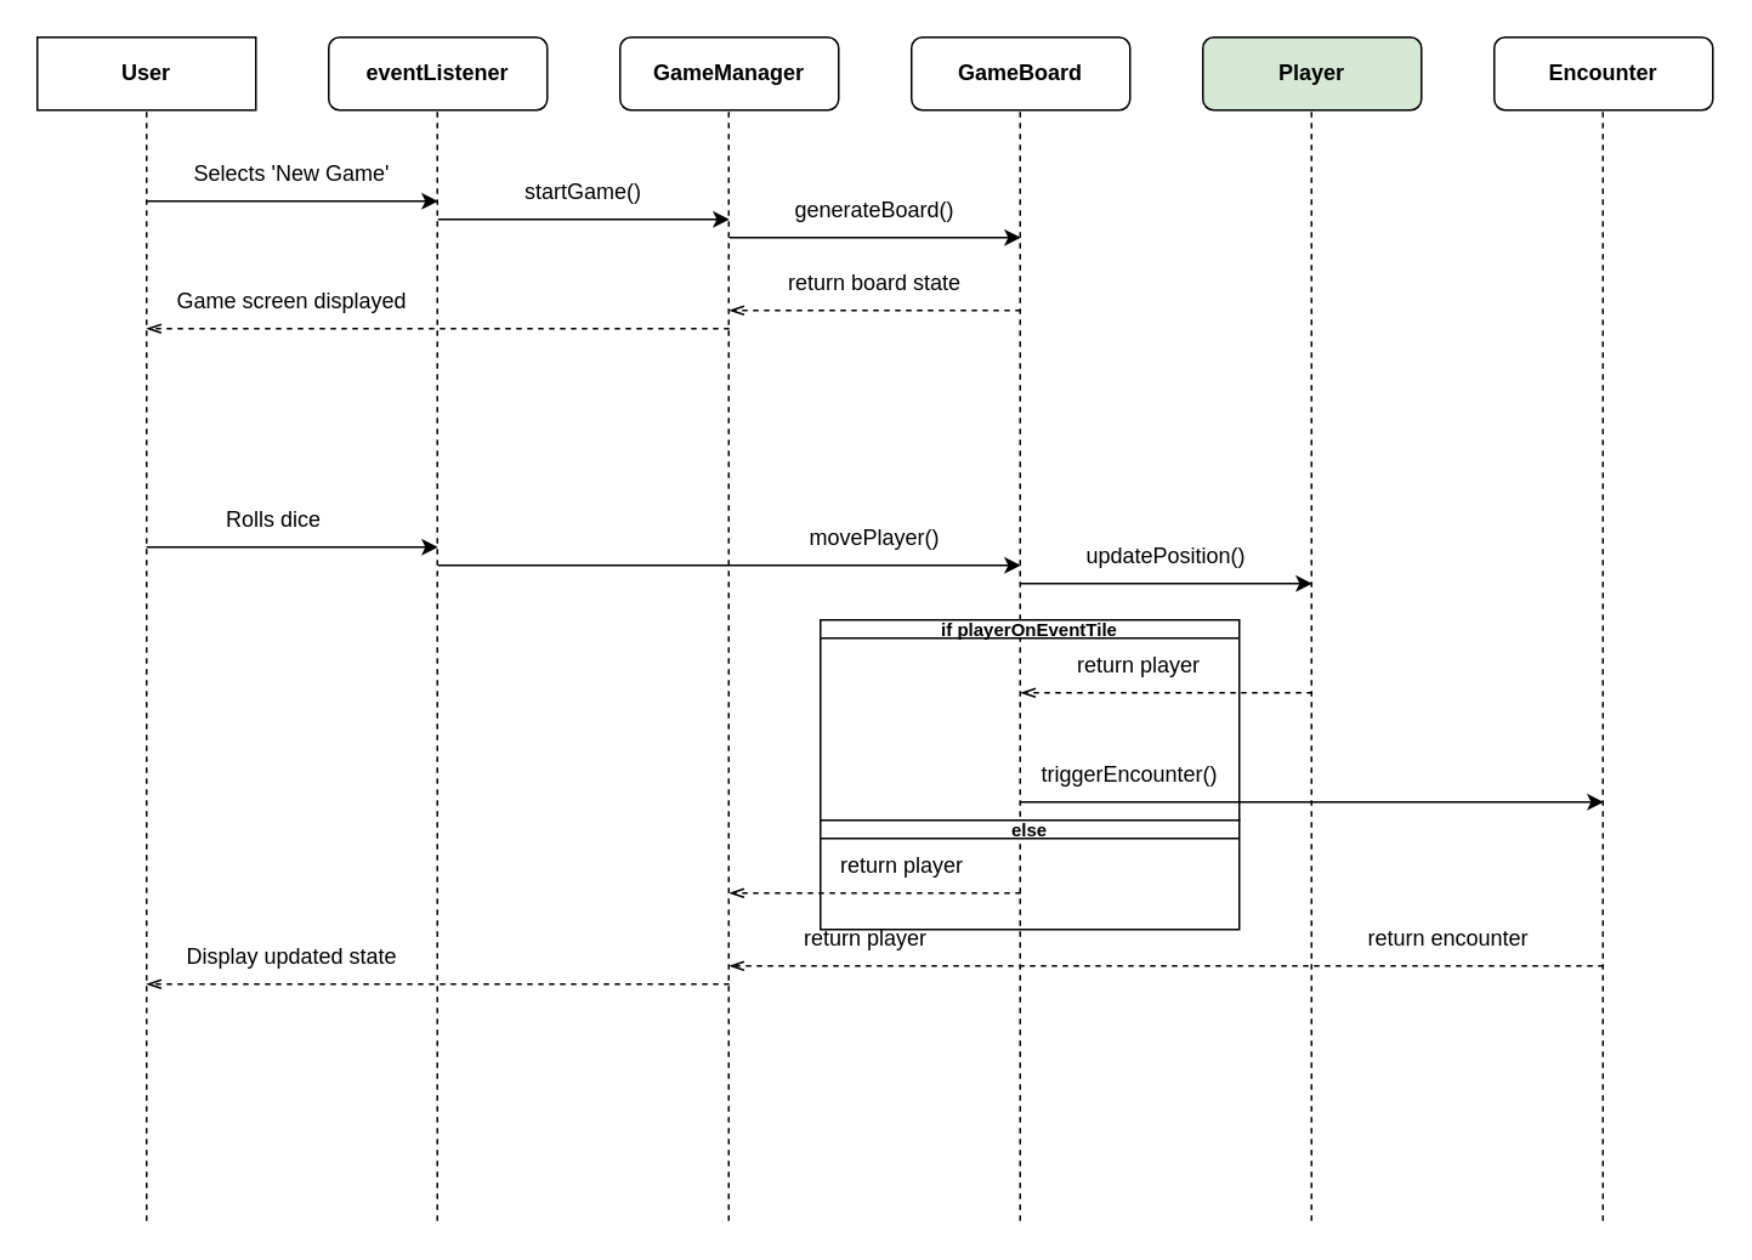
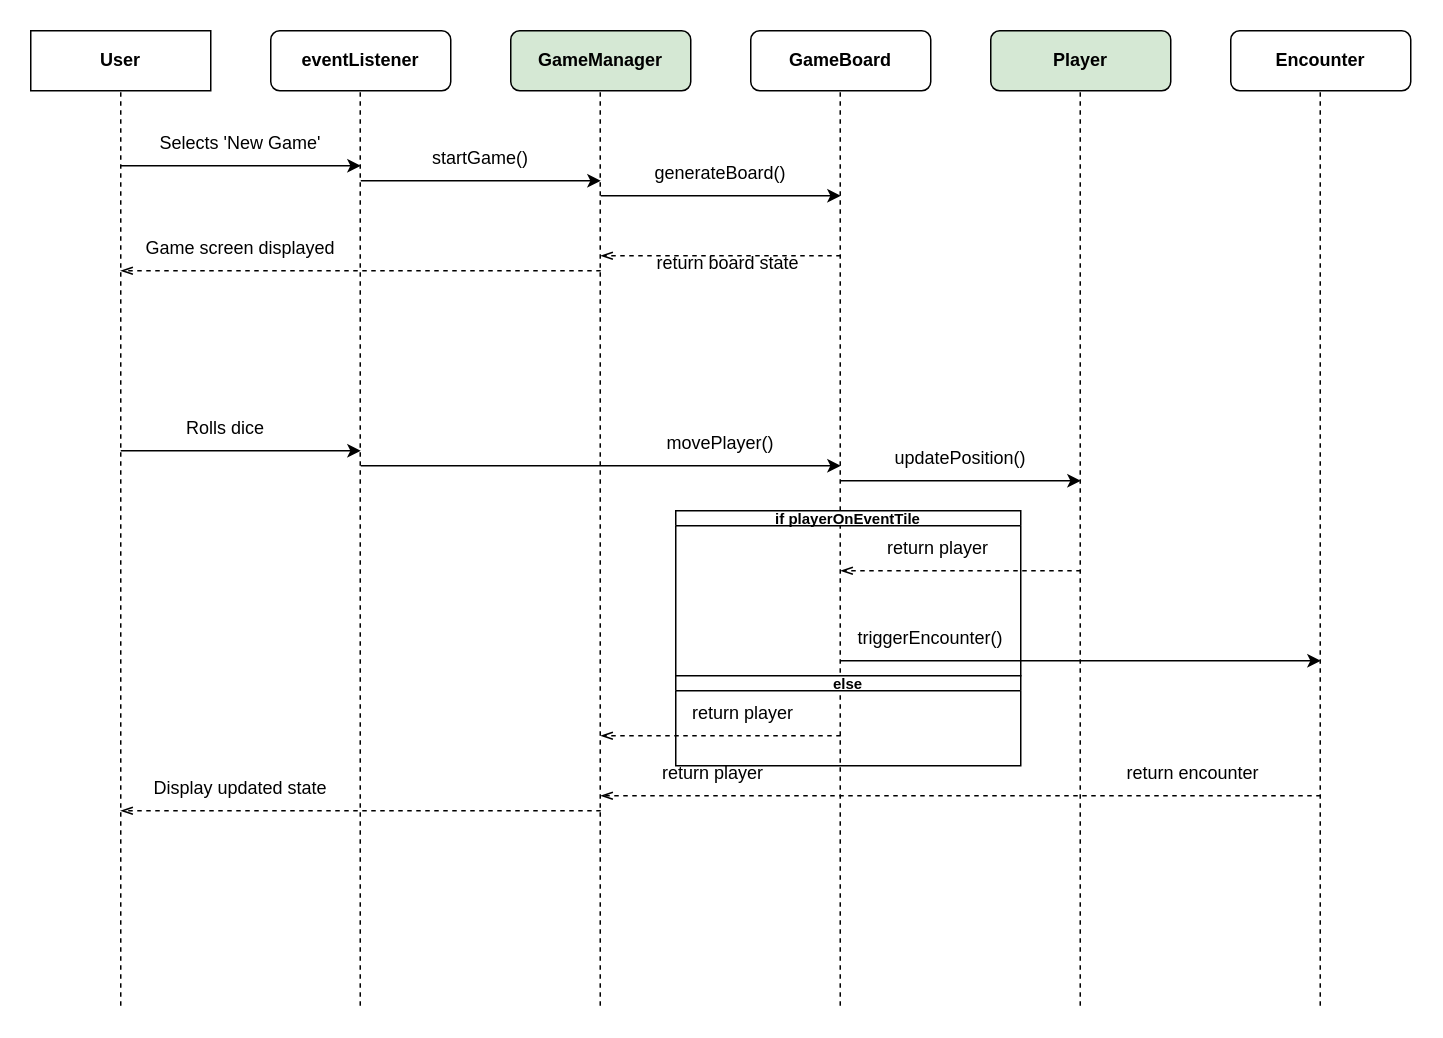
- <mxCell id="4" value="&lt;b&gt;GameManager&lt;/b&gt;" style="rounded=1;whiteSpace=wrap;html=1;" vertex="1" parent="1"><mxGeometry x="340" y="20" width="120" height="40" as="geometry" /></mxCell>
+ <mxCell id="4" value="&lt;b&gt;GameManager&lt;/b&gt;" style="rounded=1;whiteSpace=wrap;html=1;fillColor=#d5e8d4;" vertex="1" parent="1"><mxGeometry x="340" y="20" width="120" height="40" as="geometry" /></mxCell>
- <mxCell id="36" value="return board state" style="text;html=1;align=center;verticalAlign=middle;whiteSpace=wrap;rounded=0;" vertex="1" parent="1"><mxGeometry x="425" y="140" width="110" height="30" as="geometry" /></mxCell>
+ <mxCell id="36" value="return board state" style="text;html=1;align=center;verticalAlign=middle;whiteSpace=wrap;rounded=0;" vertex="1" parent="1"><mxGeometry x="430" y="160" width="110" height="30" as="geometry" /></mxCell>
